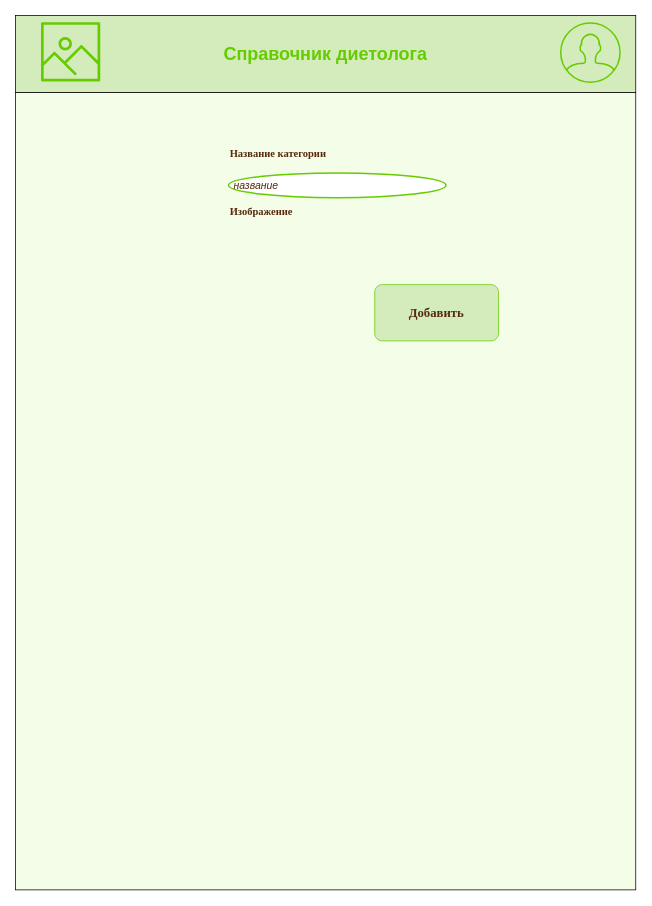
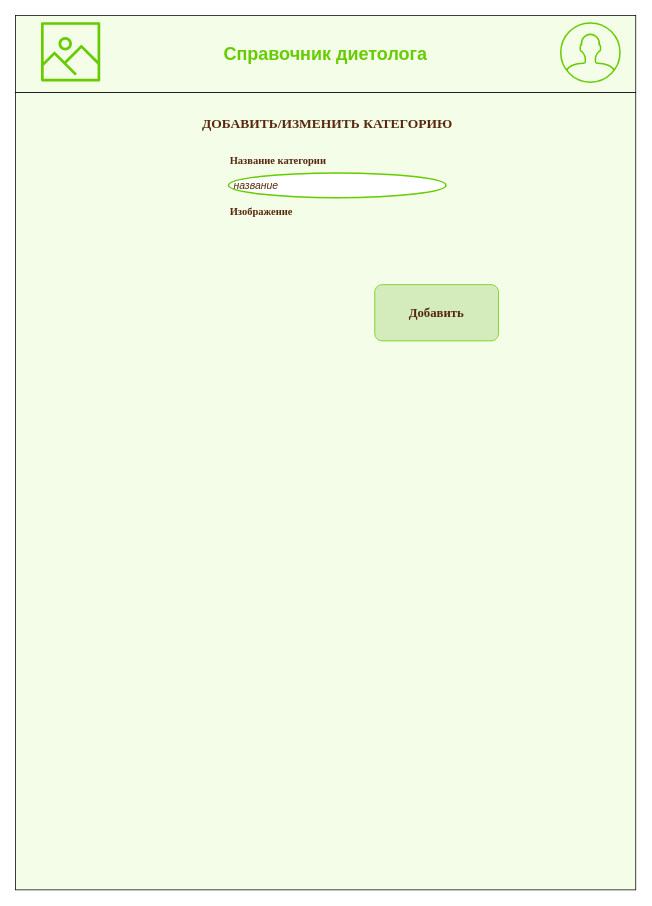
- <mxCell id="2" value="&lt;h1&gt;&lt;font color=&quot;#66cc00&quot;&gt;Справочник диетолога&lt;/font&gt;&lt;/h1&gt;" style="rounded=0;whiteSpace=wrap;html=1;fillColor=#D4EBBC;" parent="1" vertex="1"><mxGeometry width="827" height="103" as="geometry" x="20" y="20" /></mxCell>
+ <mxCell id="2" value="&lt;h1&gt;&lt;font color=&quot;#66cc00&quot;&gt;Справочник диетолога&lt;/font&gt;&lt;/h1&gt;" style="rounded=0;whiteSpace=wrap;html=1;fillColor=#f3fde8;" parent="1" vertex="1"><mxGeometry width="827" height="103" as="geometry" x="20" y="20" /></mxCell>
+ <mxCell id="5" value="&lt;h2&gt;&lt;font face=&quot;Georgia&quot; color=&quot;#57290e&quot;&gt;ДОБАВИТЬ/ИЗМЕНИТЬ КАТЕГОРИЮ&lt;/font&gt;&lt;/h2&gt;" style="text;html=1;align=center;verticalAlign=middle;whiteSpace=wrap;rounded=0;" parent="1" vertex="1"><mxGeometry x="240" y="149" width="392" height="30" as="geometry" /></mxCell>
- <mxCell id="7" value="&lt;font face=&quot;Georgia&quot; color=&quot;#57290e&quot;&gt;&lt;span style=&quot;font-size: 14px;&quot;&gt;Название категории&lt;/span&gt;&lt;/font&gt;" style="fillColor=none;strokeColor=none;html=1;fontSize=11;fontStyle=0;align=left;fontColor=#596780;fontStyle=1;fontSize=11" parent="1" vertex="1"><mxGeometry x="304" y="195" width="240" height="20" as="geometry" /></mxCell>
+ <mxCell id="7" value="&lt;font face=&quot;Georgia&quot; color=&quot;#57290e&quot;&gt;&lt;span style=&quot;font-size: 14px;&quot;&gt;Название категории&lt;/span&gt;&lt;/font&gt;" style="fillColor=none;strokeColor=none;html=1;fontSize=11;fontStyle=0;align=left;fontColor=#596780;fontStyle=1;fontSize=11" parent="1" vertex="1"><mxGeometry x="304" y="205" width="240" height="20" as="geometry" /></mxCell>
